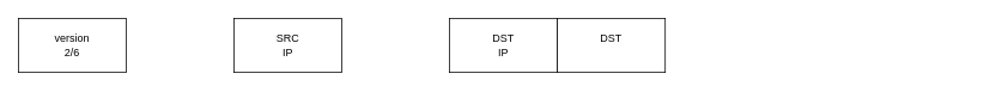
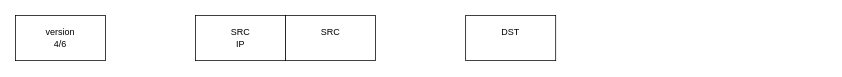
- <mxCell id="3" value="&lt;div&gt;version&lt;/div&gt;&lt;div&gt;2/6&lt;/div&gt;" style="rounded=0;whiteSpace=wrap;html=1;fontColor=light-dark(#000000,#00FF00);" vertex="1" parent="2"><mxGeometry width="120" height="60" as="geometry" /></mxCell>
+ <mxCell id="3" value="&lt;div&gt;version&lt;/div&gt;&lt;div&gt;4/6&lt;/div&gt;" style="rounded=0;whiteSpace=wrap;html=1;fontColor=light-dark(#000000,#00FF00);" vertex="1" parent="2"><mxGeometry width="120" height="60" as="geometry" /></mxCell>
+ <mxCell id="7" value="&lt;div&gt;&lt;span style=&quot;color: light-dark(rgb(0, 0, 0), rgb(0, 127, 255));&quot;&gt;SRC&lt;/span&gt;&lt;/div&gt;&lt;div&gt;&lt;span style=&quot;color: light-dark(transparent, rgb(0, 127, 255));&quot;&gt;Port&lt;/span&gt;&lt;/div&gt;" style="rounded=0;whiteSpace=wrap;html=1;" vertex="1" parent="2"><mxGeometry x="360" width="120" height="60" as="geometry" /></mxCell>
- <mxCell id="5" value="&lt;div&gt;DST&lt;/div&gt;&lt;div&gt;IP&lt;/div&gt;" style="rounded=0;whiteSpace=wrap;html=1;fontColor=light-dark(#000000,#FF00FF);" vertex="1" parent="2"><mxGeometry x="480" width="120" height="60" as="geometry" /></mxCell>
